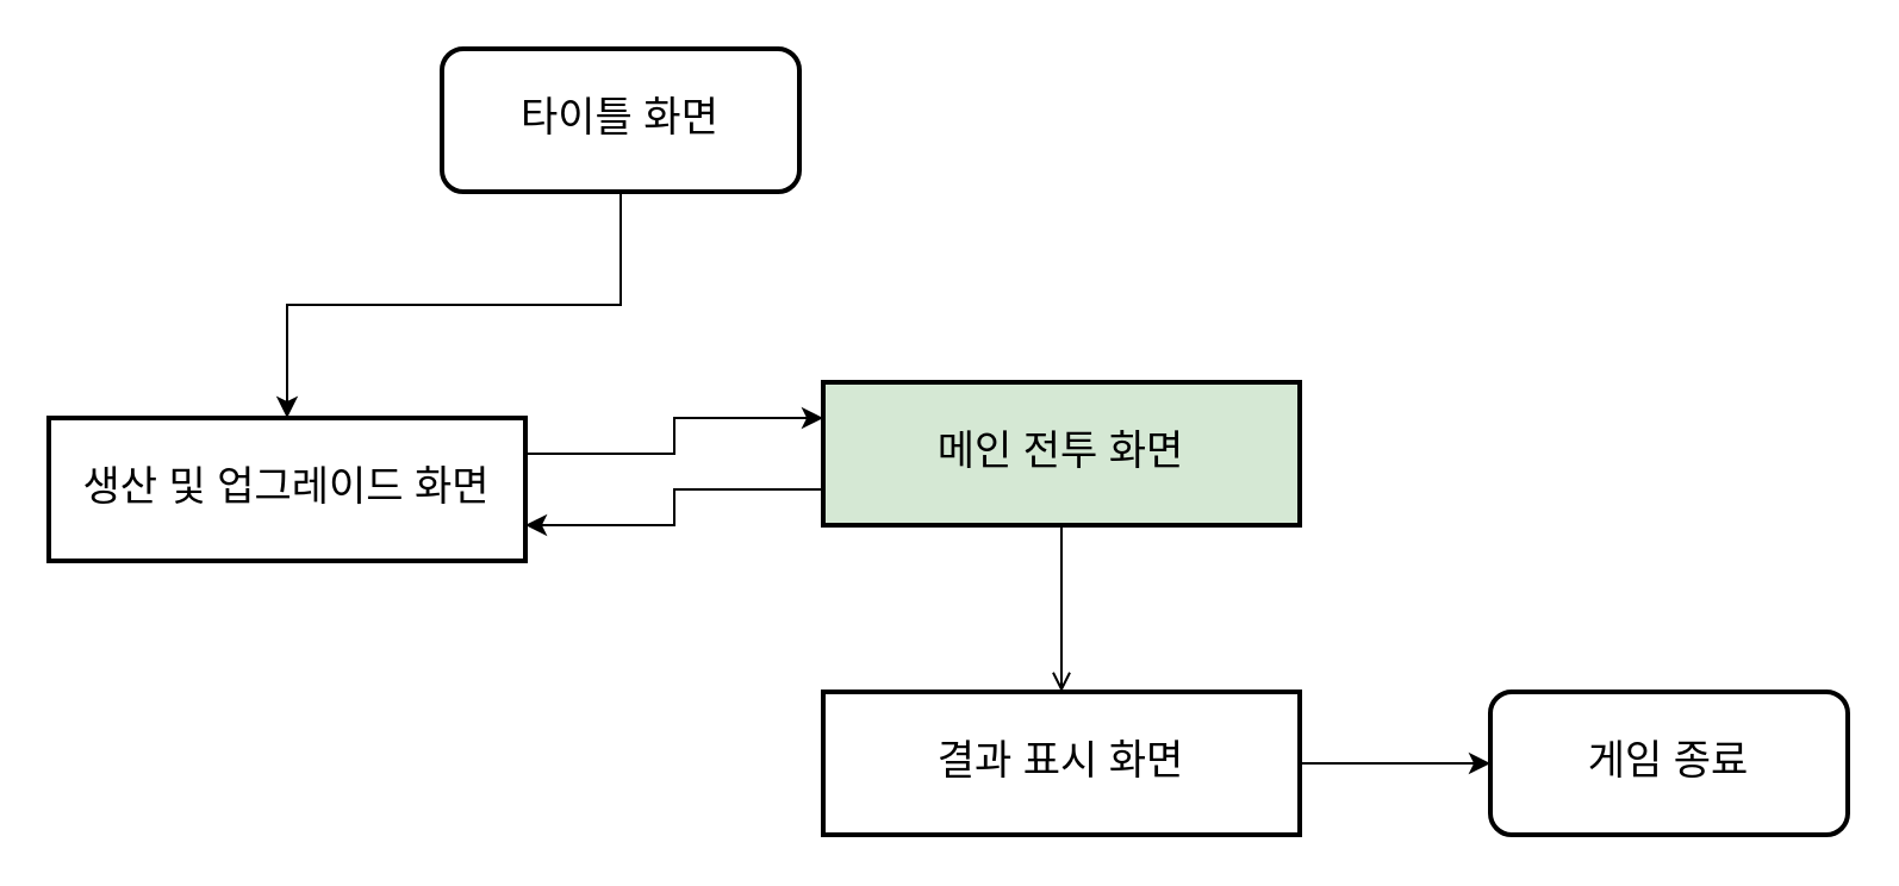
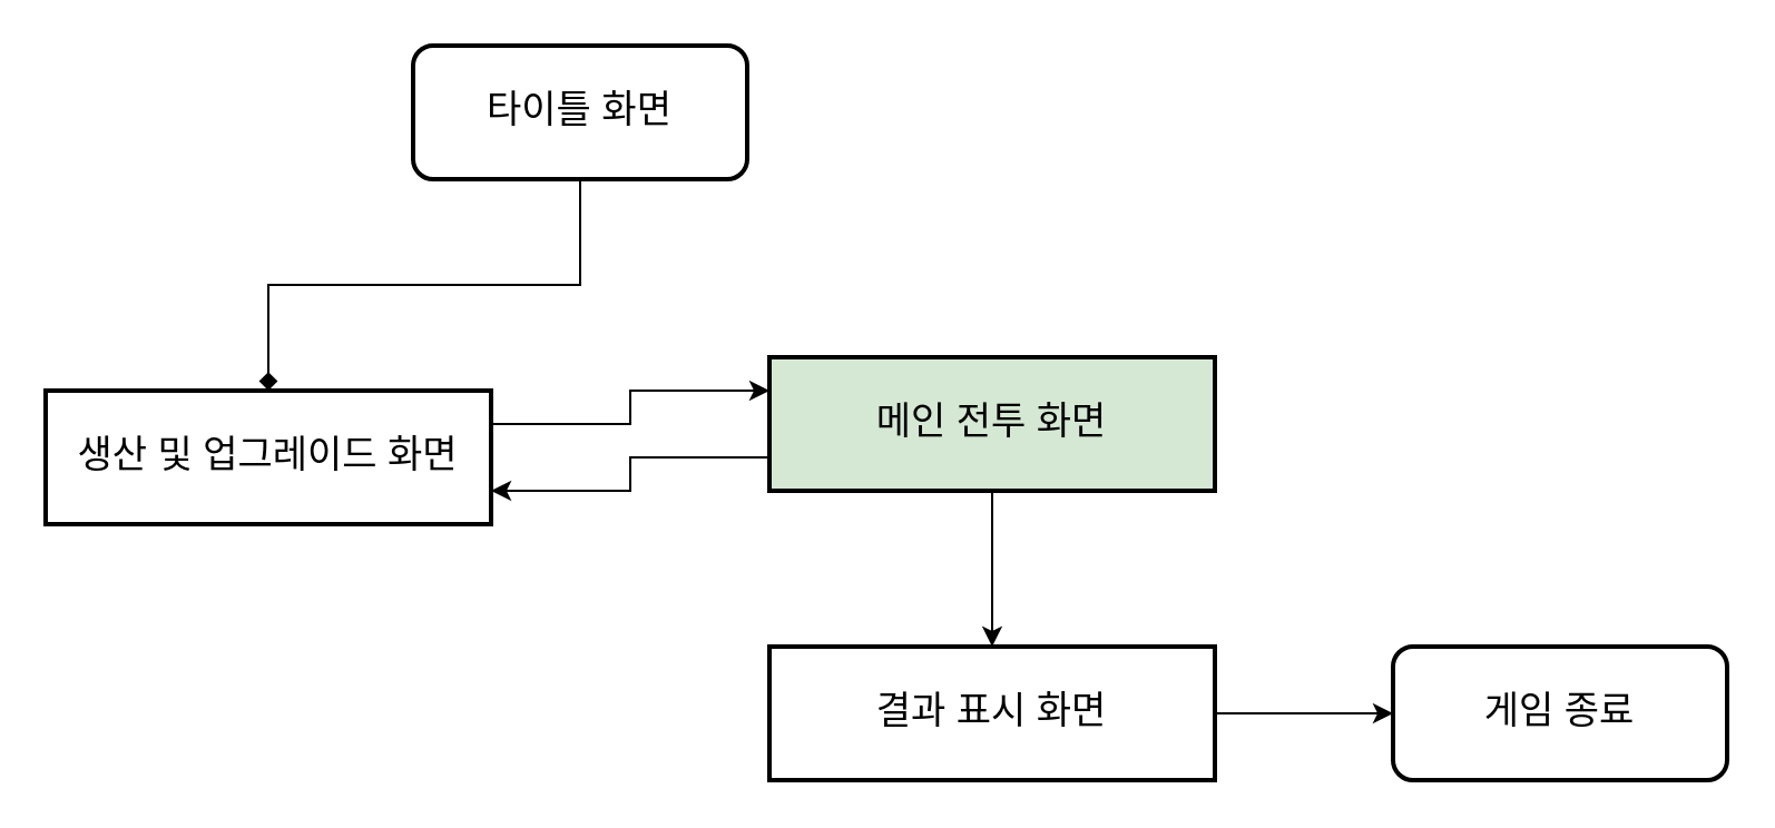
- <mxCell id="2" style="edgeStyle=orthogonalEdgeStyle;rounded=0;orthogonalLoop=1;jettySize=auto;html=1;exitX=0.5;exitY=1;exitDx=0;exitDy=0;entryX=0.5;entryY=0;entryDx=0;entryDy=0;" edge="1" parent="1" source="3" target="5"><mxGeometry relative="1" as="geometry" /></mxCell>
+ <mxCell id="2" style="edgeStyle=orthogonalEdgeStyle;rounded=0;orthogonalLoop=1;jettySize=auto;html=1;exitX=0.5;exitY=1;exitDx=0;exitDy=0;entryX=0.5;entryY=0;entryDx=0;entryDy=0;endArrow=diamond;" edge="1" parent="1" source="3" target="5"><mxGeometry relative="1" as="geometry" /></mxCell>
- <mxCell id="6" style="edgeStyle=orthogonalEdgeStyle;rounded=0;orthogonalLoop=1;jettySize=auto;html=1;exitX=0.5;exitY=1;exitDx=0;exitDy=0;entryX=0.5;entryY=0;entryDx=0;entryDy=0;endArrow=open;" edge="1" parent="1" source="8" target="10"><mxGeometry relative="1" as="geometry" /></mxCell>
+ <mxCell id="6" style="edgeStyle=orthogonalEdgeStyle;rounded=0;orthogonalLoop=1;jettySize=auto;html=1;exitX=0.5;exitY=1;exitDx=0;exitDy=0;entryX=0.5;entryY=0;entryDx=0;entryDy=0;" edge="1" parent="1" source="8" target="10"><mxGeometry relative="1" as="geometry" /></mxCell>
